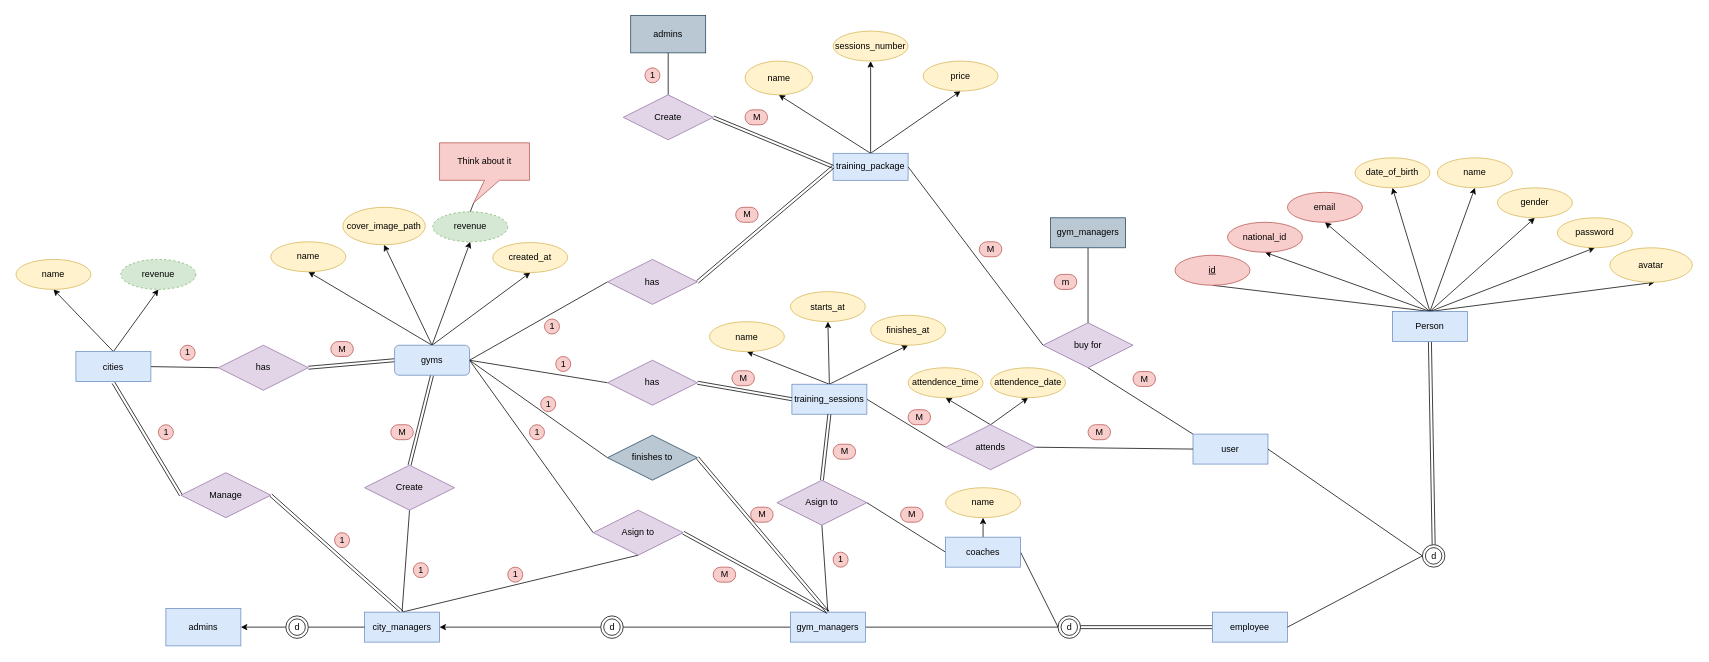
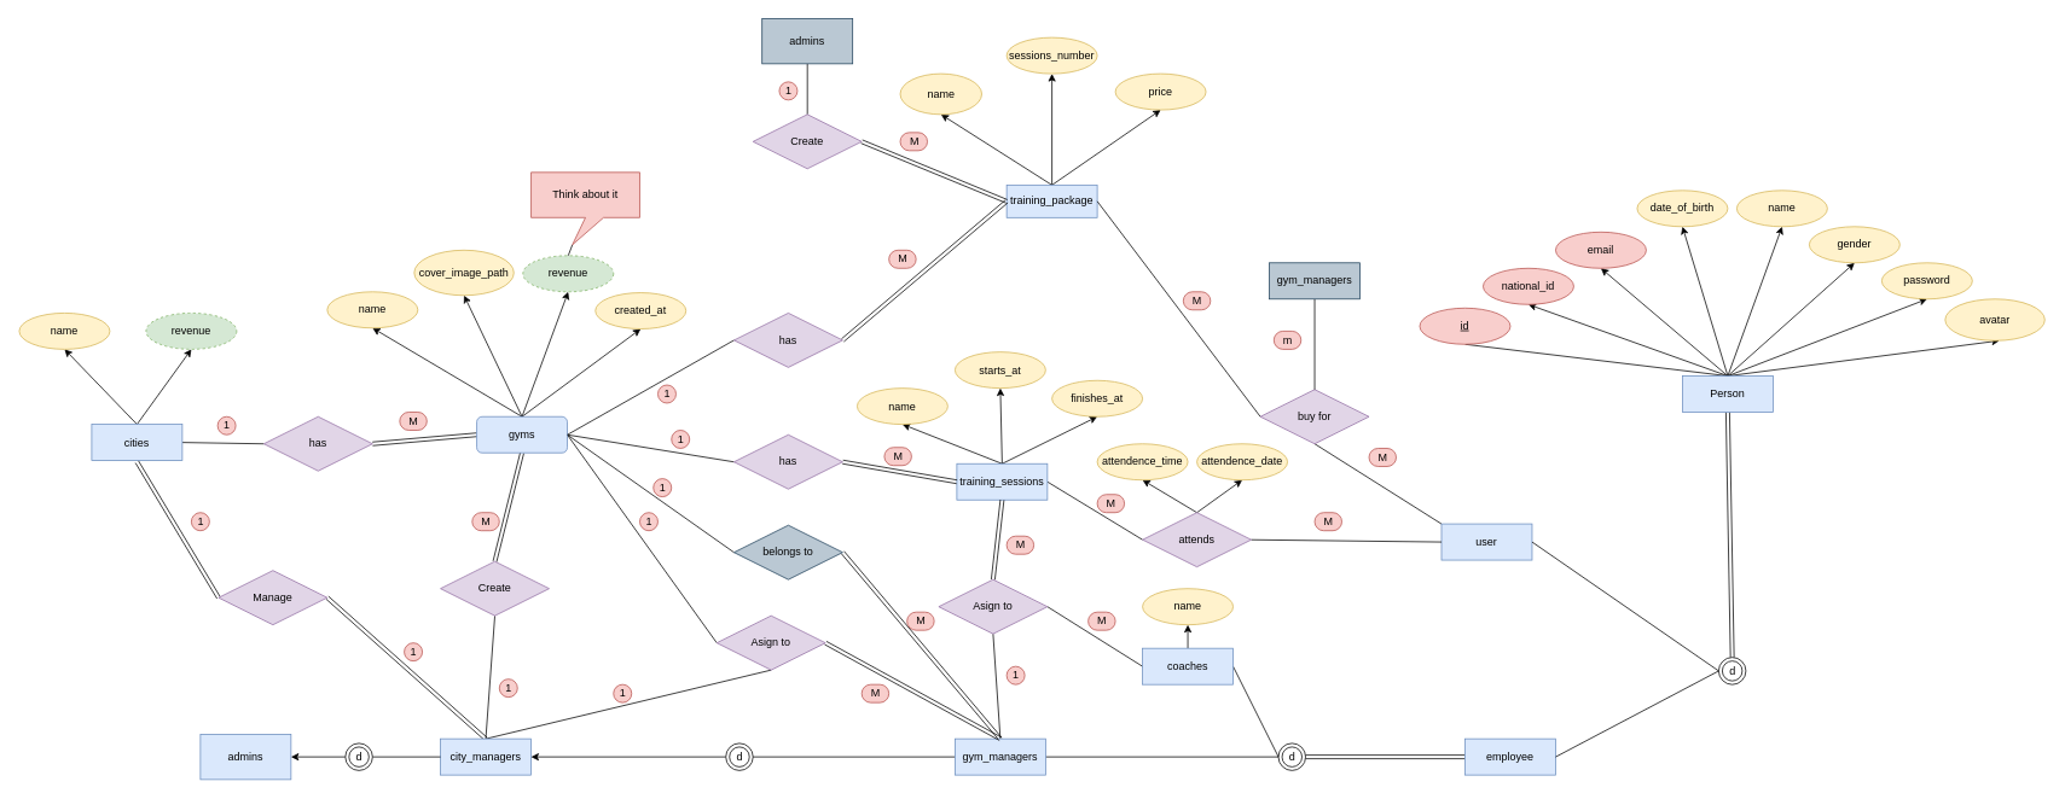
- <mxCell id="100" value="finishes to" style="shape=rhombus;perimeter=rhombusPerimeter;whiteSpace=wrap;html=1;align=center;fillColor=#bac8d3;strokeColor=#23445d;" parent="1" vertex="1"><mxGeometry x="809" y="580" width="120" height="60" as="geometry" /></mxCell>
+ <mxCell id="100" value="belongs to" style="shape=rhombus;perimeter=rhombusPerimeter;whiteSpace=wrap;html=1;align=center;fillColor=#bac8d3;strokeColor=#23445d;" parent="1" vertex="1"><mxGeometry x="809" y="580" width="120" height="60" as="geometry" /></mxCell>
